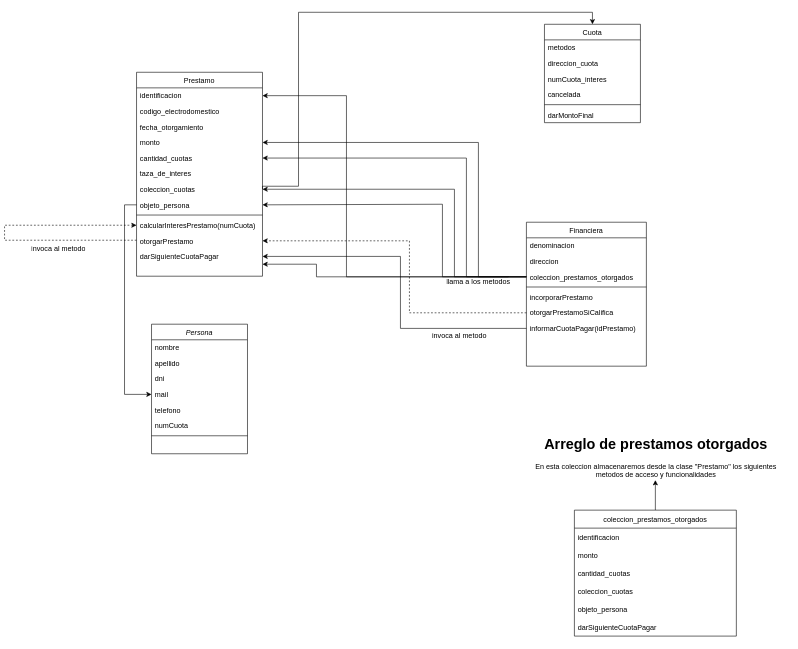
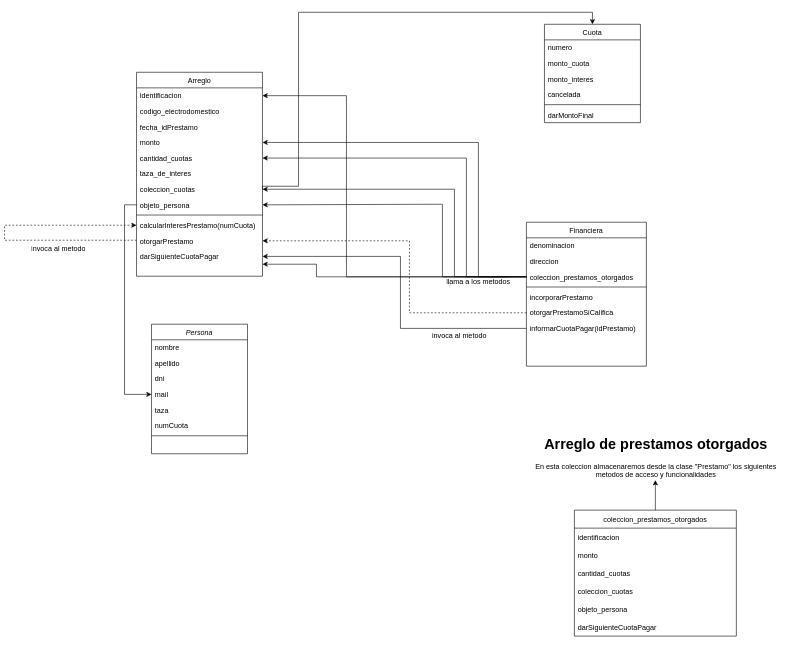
- <mxCell id="33" value="metodos" style="text;align=left;verticalAlign=top;spacingLeft=4;spacingRight=4;overflow=hidden;rotatable=0;points=[[0,0.5],[1,0.5]];portConstraint=eastwest;" parent="32" vertex="1"><mxGeometry y="26" width="160" height="26" as="geometry" /></mxCell>
+ <mxCell id="33" value="numero" style="text;align=left;verticalAlign=top;spacingLeft=4;spacingRight=4;overflow=hidden;rotatable=0;points=[[0,0.5],[1,0.5]];portConstraint=eastwest;" parent="32" vertex="1"><mxGeometry y="26" width="160" height="26" as="geometry" /></mxCell>
- <mxCell id="34" value="direccion_cuota" style="text;align=left;verticalAlign=top;spacingLeft=4;spacingRight=4;overflow=hidden;rotatable=0;points=[[0,0.5],[1,0.5]];portConstraint=eastwest;rounded=0;shadow=0;html=0;" parent="32" vertex="1"><mxGeometry y="52" width="160" height="26" as="geometry" /></mxCell>
+ <mxCell id="34" value="monto_cuota" style="text;align=left;verticalAlign=top;spacingLeft=4;spacingRight=4;overflow=hidden;rotatable=0;points=[[0,0.5],[1,0.5]];portConstraint=eastwest;rounded=0;shadow=0;html=0;" parent="32" vertex="1"><mxGeometry y="52" width="160" height="26" as="geometry" /></mxCell>
- <mxCell id="35" value="numCuota_interes" style="text;align=left;verticalAlign=top;spacingLeft=4;spacingRight=4;overflow=hidden;rotatable=0;points=[[0,0.5],[1,0.5]];portConstraint=eastwest;rounded=0;shadow=0;html=0;" parent="32" vertex="1"><mxGeometry y="78" width="160" height="26" as="geometry" /></mxCell>
+ <mxCell id="35" value="monto_interes" style="text;align=left;verticalAlign=top;spacingLeft=4;spacingRight=4;overflow=hidden;rotatable=0;points=[[0,0.5],[1,0.5]];portConstraint=eastwest;rounded=0;shadow=0;html=0;" parent="32" vertex="1"><mxGeometry y="78" width="160" height="26" as="geometry" /></mxCell>
- <mxCell id="10" value="Prestamo" style="swimlane;fontStyle=0;align=center;verticalAlign=top;childLayout=stackLayout;horizontal=1;startSize=26;horizontalStack=0;resizeParent=1;resizeLast=0;collapsible=1;marginBottom=0;rounded=0;shadow=0;strokeWidth=1;" parent="1" vertex="1"><mxGeometry x="200.92" y="120" width="210" height="340" as="geometry"><mxRectangle x="130" y="380" width="160" height="26" as="alternateBounds" /></mxGeometry></mxCell>
+ <mxCell id="10" value="Arreglo" style="swimlane;fontStyle=0;align=center;verticalAlign=top;childLayout=stackLayout;horizontal=1;startSize=26;horizontalStack=0;resizeParent=1;resizeLast=0;collapsible=1;marginBottom=0;rounded=0;shadow=0;strokeWidth=1;" parent="1" vertex="1"><mxGeometry x="200.92" y="120" width="210" height="340" as="geometry"><mxRectangle x="130" y="380" width="160" height="26" as="alternateBounds" /></mxGeometry></mxCell>
- <mxCell id="13" value="fecha_otorgamiento" style="text;align=left;verticalAlign=top;spacingLeft=4;spacingRight=4;overflow=hidden;rotatable=0;points=[[0,0.5],[1,0.5]];portConstraint=eastwest;rounded=0;shadow=0;html=0;" parent="10" vertex="1"><mxGeometry y="78" width="210" height="26" as="geometry" /></mxCell>
+ <mxCell id="13" value="fecha_idPrestamo" style="text;align=left;verticalAlign=top;spacingLeft=4;spacingRight=4;overflow=hidden;rotatable=0;points=[[0,0.5],[1,0.5]];portConstraint=eastwest;rounded=0;shadow=0;html=0;" parent="10" vertex="1"><mxGeometry y="78" width="210" height="26" as="geometry" /></mxCell>
- <mxCell id="7" value="telefono" style="text;align=left;verticalAlign=top;spacingLeft=4;spacingRight=4;overflow=hidden;rotatable=0;points=[[0,0.5],[1,0.5]];portConstraint=eastwest;rounded=0;shadow=0;html=0;" parent="2" vertex="1"><mxGeometry y="130" width="160" height="26" as="geometry" /></mxCell>
+ <mxCell id="7" value="taza" style="text;align=left;verticalAlign=top;spacingLeft=4;spacingRight=4;overflow=hidden;rotatable=0;points=[[0,0.5],[1,0.5]];portConstraint=eastwest;rounded=0;shadow=0;html=0;" parent="2" vertex="1"><mxGeometry y="130" width="160" height="26" as="geometry" /></mxCell>
